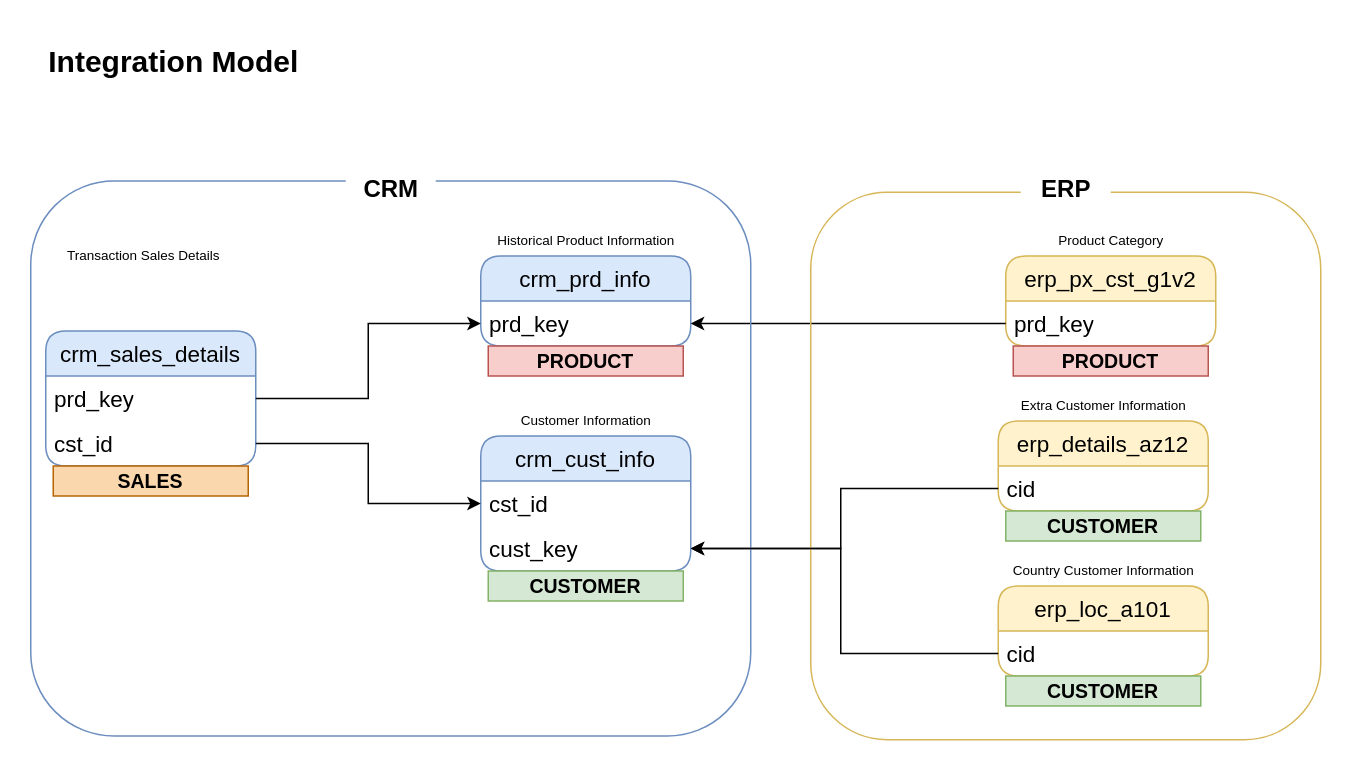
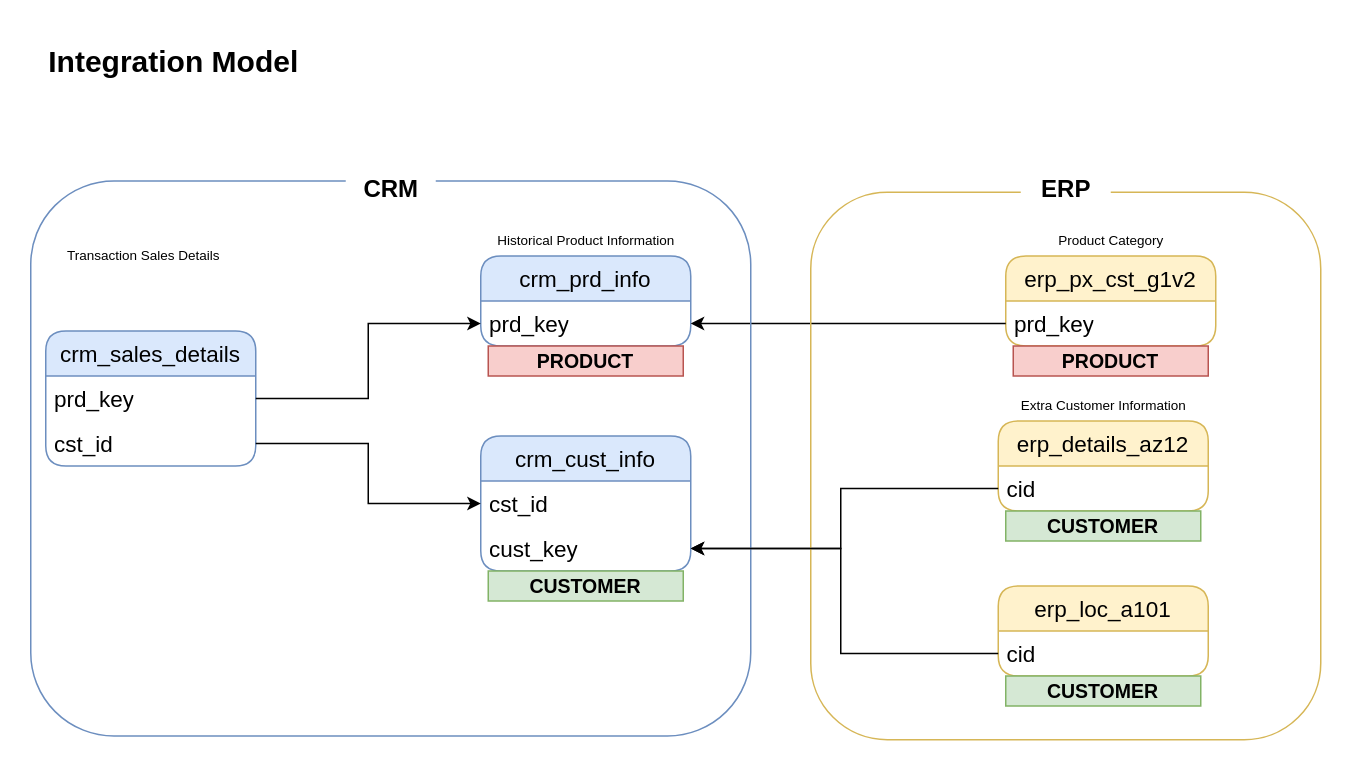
- <mxCell id="16" value="Customer Information" style="text;html=1;align=center;verticalAlign=middle;resizable=0;points=[];autosize=1;strokeColor=none;fillColor=none;fontSize=9;" parent="1" vertex="1"><mxGeometry x="335" y="270" width="110" height="20" as="geometry" /></mxCell>
- <mxCell id="37" value="SALES" style="text;html=1;strokeColor=#b46504;fillColor=#fad7ac;align=center;verticalAlign=middle;whiteSpace=wrap;overflow=hidden;fontSize=13;fontStyle=1" vertex="1" parent="1"><mxGeometry x="35" y="310" width="130" height="20" as="geometry" /></mxCell>
- <mxCell id="23" value="Country Customer Information" style="text;html=1;align=center;verticalAlign=middle;resizable=0;points=[];autosize=1;strokeColor=none;fillColor=none;fontSize=9;" parent="1" vertex="1"><mxGeometry x="665" y="370" width="140" height="20" as="geometry" /></mxCell>
